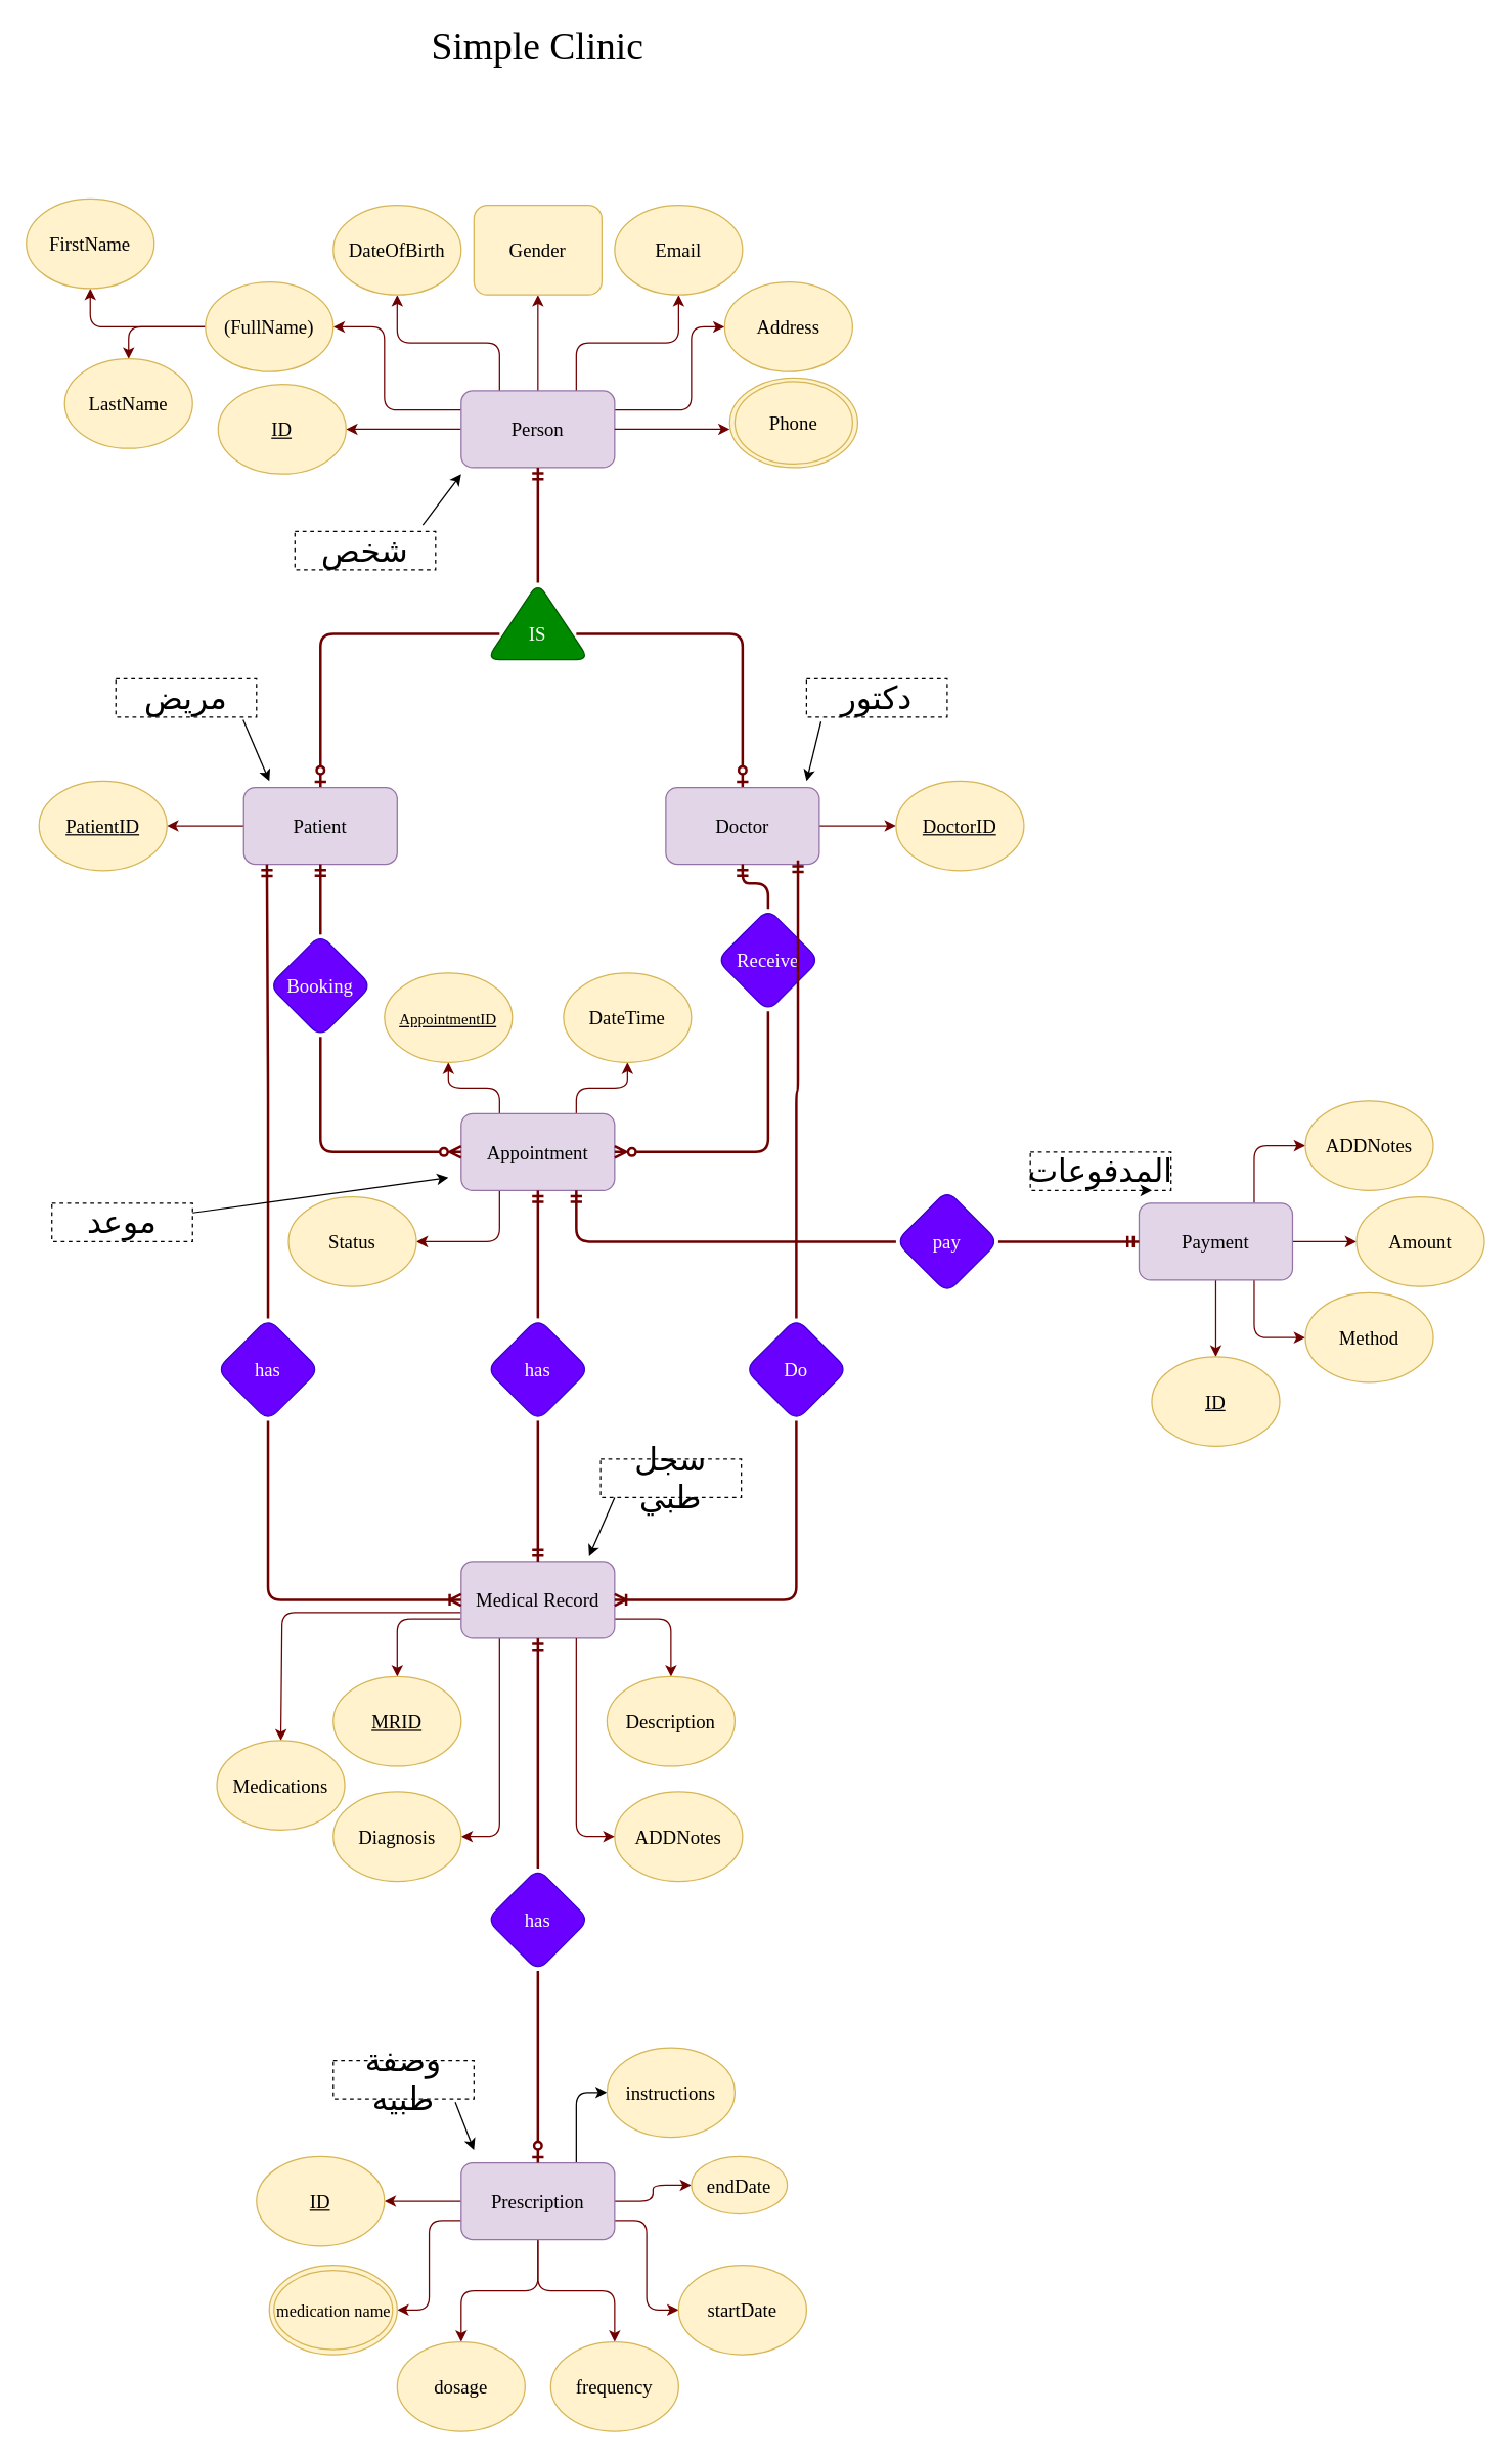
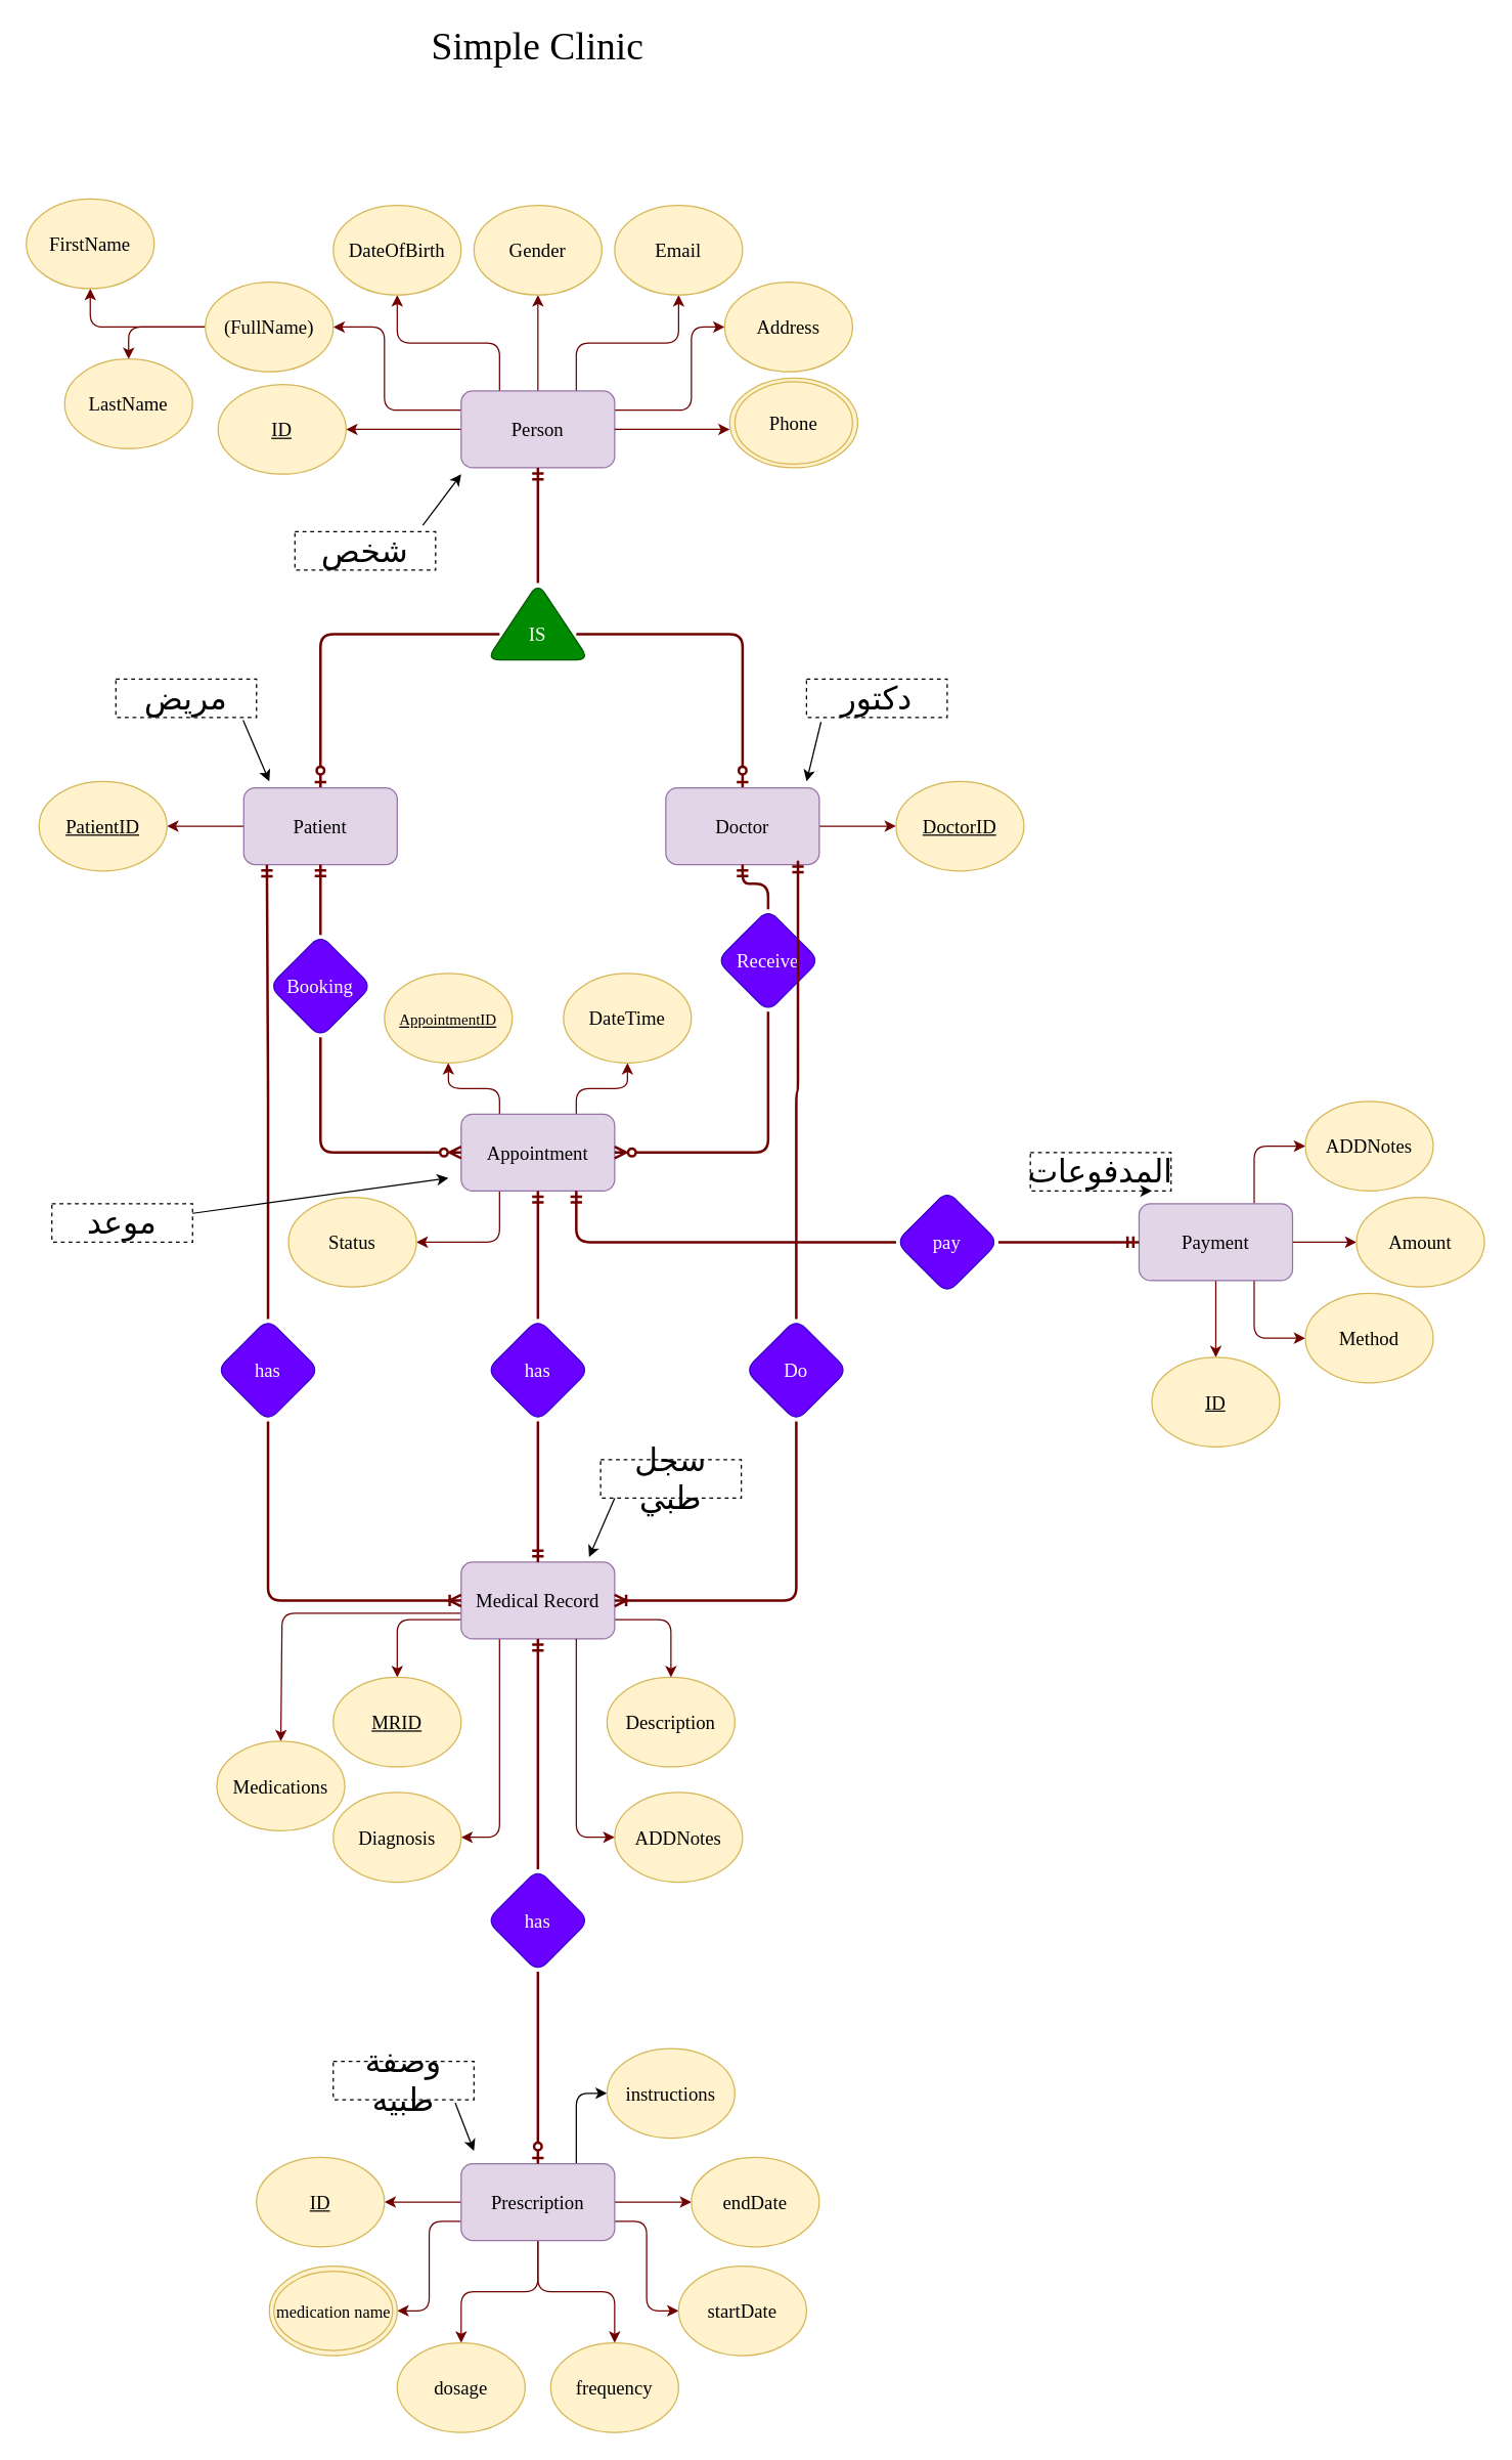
- <mxCell id="25" value="Gender" style="whiteSpace=wrap;html=1;fillColor=#fff2cc;strokeColor=#d6b656;fontSize=15;fontFamily=Comic Sans MS;rounded=1;" vertex="1" parent="1"><mxGeometry x="370" y="160" width="100" height="70" as="geometry" /></mxCell>
+ <mxCell id="25" value="Gender" style="ellipse;whiteSpace=wrap;html=1;rounded=1;fillColor=#fff2cc;strokeColor=#d6b656;fontSize=15;fontFamily=Comic Sans MS;" vertex="1" parent="1"><mxGeometry x="370" y="160" width="100" height="70" as="geometry" /></mxCell>
- <mxCell id="83" value="endDate" style="ellipse;whiteSpace=wrap;html=1;rounded=1;fillColor=#fff2cc;strokeColor=#d6b656;fontSize=15;fontFamily=Comic Sans MS;" vertex="1" parent="1"><mxGeometry x="540" y="1685" width="75" height="45" as="geometry" /></mxCell>
+ <mxCell id="83" value="endDate" style="ellipse;whiteSpace=wrap;html=1;rounded=1;fillColor=#fff2cc;strokeColor=#d6b656;fontSize=15;fontFamily=Comic Sans MS;" vertex="1" parent="1"><mxGeometry x="540" y="1685" width="100" height="70" as="geometry" /></mxCell>
